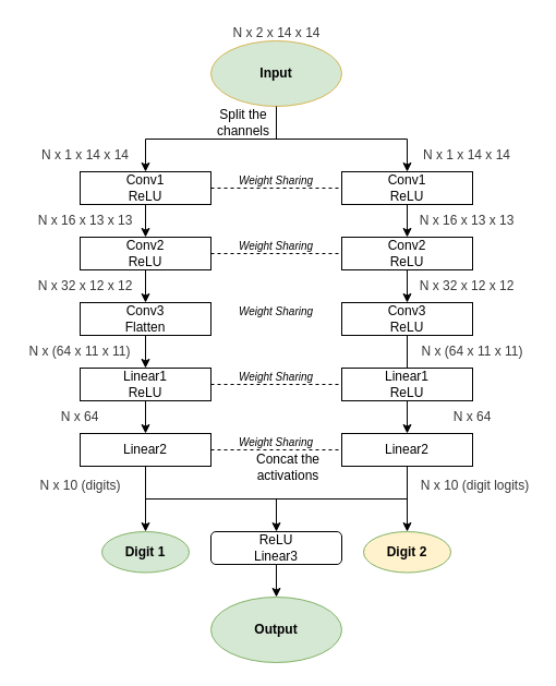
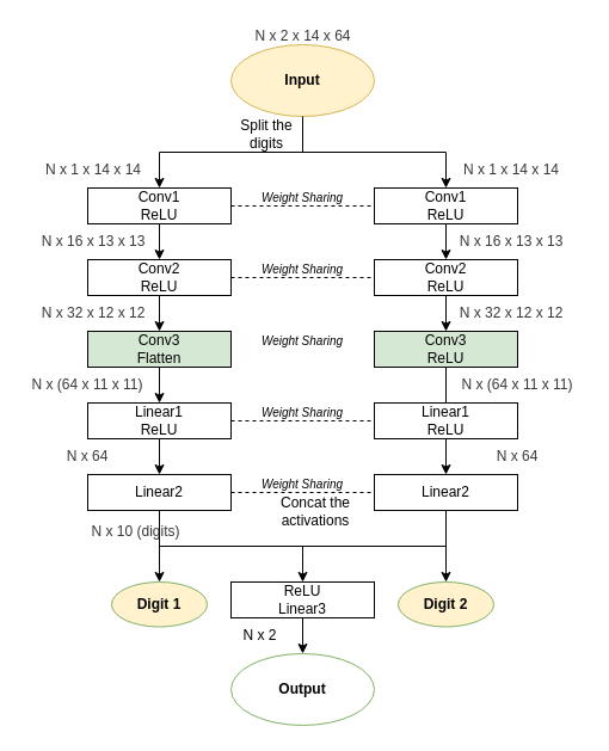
- <mxCell id="50" value="&lt;span&gt;N x 2 x 14 x 14&lt;/span&gt;" style="text;html=1;align=center;verticalAlign=middle;resizable=0;points=[];autosize=1;direction=east;fontColor=#383838;" parent="2" vertex="1"><mxGeometry x="182.5" y="-2" width="100" height="20" as="geometry" /></mxCell>
+ <mxCell id="50" value="&lt;span&gt;N x 2 x 14 x 64&lt;/span&gt;" style="text;html=1;align=center;verticalAlign=middle;resizable=0;points=[];autosize=1;direction=east;fontColor=#383838;" parent="2" vertex="1"><mxGeometry x="182.5" y="-2" width="100" height="20" as="geometry" /></mxCell>
- <mxCell id="3" value="Input" style="ellipse;whiteSpace=wrap;html=1;direction=east;fillColor=#d5e8d4;strokeColor=#d6b656;fontStyle=1;" parent="2" vertex="1"><mxGeometry x="172.5" y="15" width="120" height="60" as="geometry" /></mxCell>
+ <mxCell id="3" value="Input" style="ellipse;whiteSpace=wrap;html=1;direction=east;fillColor=#fff2cc;strokeColor=#d6b656;fontStyle=1" parent="2" vertex="1"><mxGeometry x="172.5" y="15" width="120" height="60" as="geometry" /></mxCell>
- <mxCell id="4" value="Split the channels" style="text;html=1;strokeColor=none;fillColor=none;align=center;verticalAlign=middle;whiteSpace=wrap;rounded=0;direction=east;" parent="2" vertex="1"><mxGeometry x="172.5" y="82.5" width="60" height="15" as="geometry" /></mxCell>
+ <mxCell id="4" value="Split the digits" style="text;html=1;strokeColor=none;fillColor=none;align=center;verticalAlign=middle;whiteSpace=wrap;rounded=0;direction=east;" parent="2" vertex="1"><mxGeometry x="172.5" y="82.5" width="60" height="15" as="geometry" /></mxCell>
- <mxCell id="16" value="Conv3&lt;br&gt;Flatten" style="rounded=0;whiteSpace=wrap;html=1;direction=east;" parent="2" vertex="1"><mxGeometry x="52.5" y="255" width="120" height="30" as="geometry" /></mxCell>
+ <mxCell id="16" value="Conv3&lt;br&gt;Flatten" style="rounded=0;whiteSpace=wrap;html=1;direction=east;fillColor=#d5e8d4;" parent="2" vertex="1"><mxGeometry x="52.5" y="255" width="120" height="30" as="geometry" /></mxCell>
- <mxCell id="27" value="Conv3&lt;br&gt;ReLU" style="rounded=0;whiteSpace=wrap;html=1;direction=east;" parent="2" vertex="1"><mxGeometry x="292.5" y="255" width="120" height="30" as="geometry" /></mxCell>
+ <mxCell id="27" value="Conv3&lt;br&gt;ReLU" style="rounded=0;whiteSpace=wrap;html=1;direction=east;fillColor=#d5e8d4;" parent="2" vertex="1"><mxGeometry x="292.5" y="255" width="120" height="30" as="geometry" /></mxCell>
- <mxCell id="34" value="N x 10 (digits)" style="text;html=1;strokeColor=none;fillColor=none;align=center;verticalAlign=middle;whiteSpace=wrap;rounded=0;direction=east;fontColor=#383838;" parent="2" vertex="1"><mxGeometry y="415.875" width="105" height="15" as="geometry" /></mxCell>
+ <mxCell id="34" value="N x 10 (digits)" style="text;html=1;strokeColor=none;fillColor=none;align=center;verticalAlign=middle;whiteSpace=wrap;rounded=0;direction=east;fontColor=#383838;" parent="2" vertex="1"><mxGeometry x="40" y="415.875" width="105" height="15" as="geometry" /></mxCell>
- <mxCell id="41" value="N x 10 (digit logits)" style="text;html=1;strokeColor=none;fillColor=none;align=center;verticalAlign=middle;whiteSpace=wrap;rounded=0;direction=east;fontColor=#383838;" parent="2" vertex="1"><mxGeometry x="362.5" y="415.875" width="105" height="15" as="geometry" /></mxCell>
- <mxCell id="45" value="ReLU&lt;br&gt;Linear3" style="whiteSpace=wrap;html=1;direction=east;rounded=1;" parent="2" vertex="1"><mxGeometry x="172.5" y="465" width="120" height="30" as="geometry" /></mxCell>
+ <mxCell id="45" value="ReLU&lt;br&gt;Linear3" style="rounded=0;whiteSpace=wrap;html=1;direction=east;" parent="2" vertex="1"><mxGeometry x="172.5" y="465" width="120" height="30" as="geometry" /></mxCell>
- <mxCell id="61" value="Digit 1" style="ellipse;whiteSpace=wrap;html=1;direction=east;fillColor=#d5e8d4;strokeColor=#82b366;fontStyle=1" vertex="1" parent="2"><mxGeometry x="72.5" y="465" width="80" height="37.5" as="geometry" /></mxCell>
+ <mxCell id="61" value="Digit 1" style="ellipse;whiteSpace=wrap;html=1;direction=east;fillColor=#fff2cc;strokeColor=#82b366;fontStyle=1;" vertex="1" parent="2"><mxGeometry x="72.5" y="465" width="80" height="37.5" as="geometry" /></mxCell>
+ <mxCell id="48" value="N x 2" style="text;html=1;strokeColor=none;fillColor=none;align=center;verticalAlign=middle;whiteSpace=wrap;rounded=0;direction=east;" parent="2" vertex="1"><mxGeometry x="160" y="502.5" width="72.5" height="15" as="geometry" /></mxCell>
- <mxCell id="49" value="Output" style="ellipse;whiteSpace=wrap;html=1;direction=east;fillColor=#d5e8d4;strokeColor=#82b366;fontStyle=1" parent="2" vertex="1"><mxGeometry x="172.5" y="525" width="120" height="60" as="geometry" /></mxCell>
+ <mxCell id="49" value="Output" style="ellipse;whiteSpace=wrap;html=1;direction=east;fillColor=#ffffff;strokeColor=#82b366;fontStyle=1;" parent="2" vertex="1"><mxGeometry x="172.5" y="525" width="120" height="60" as="geometry" /></mxCell>
